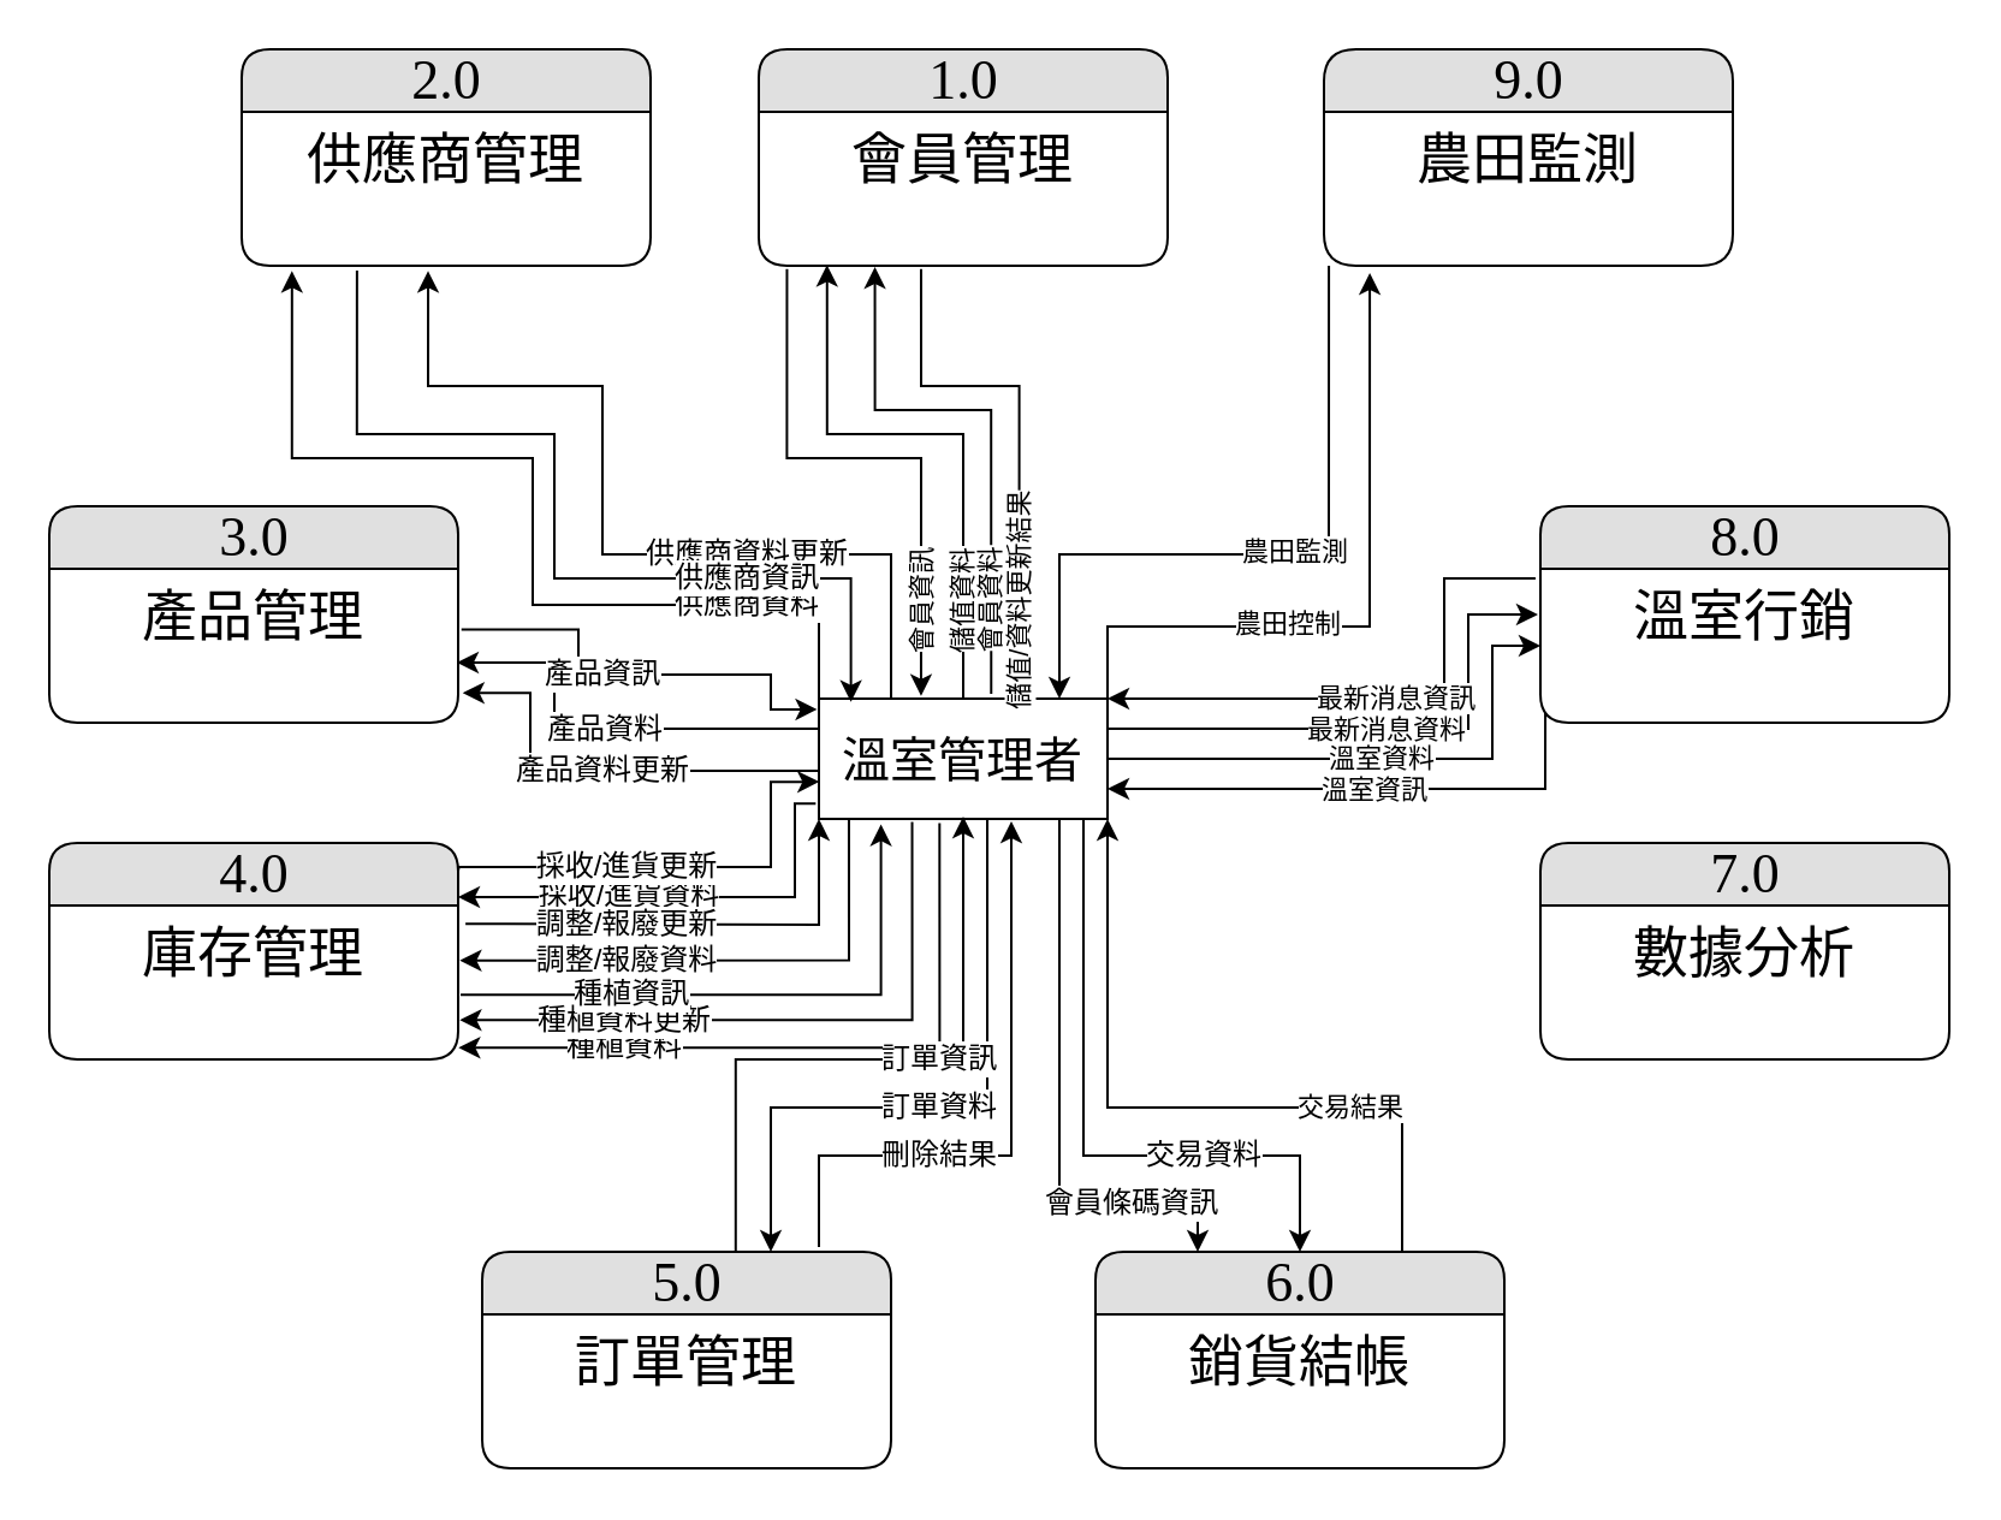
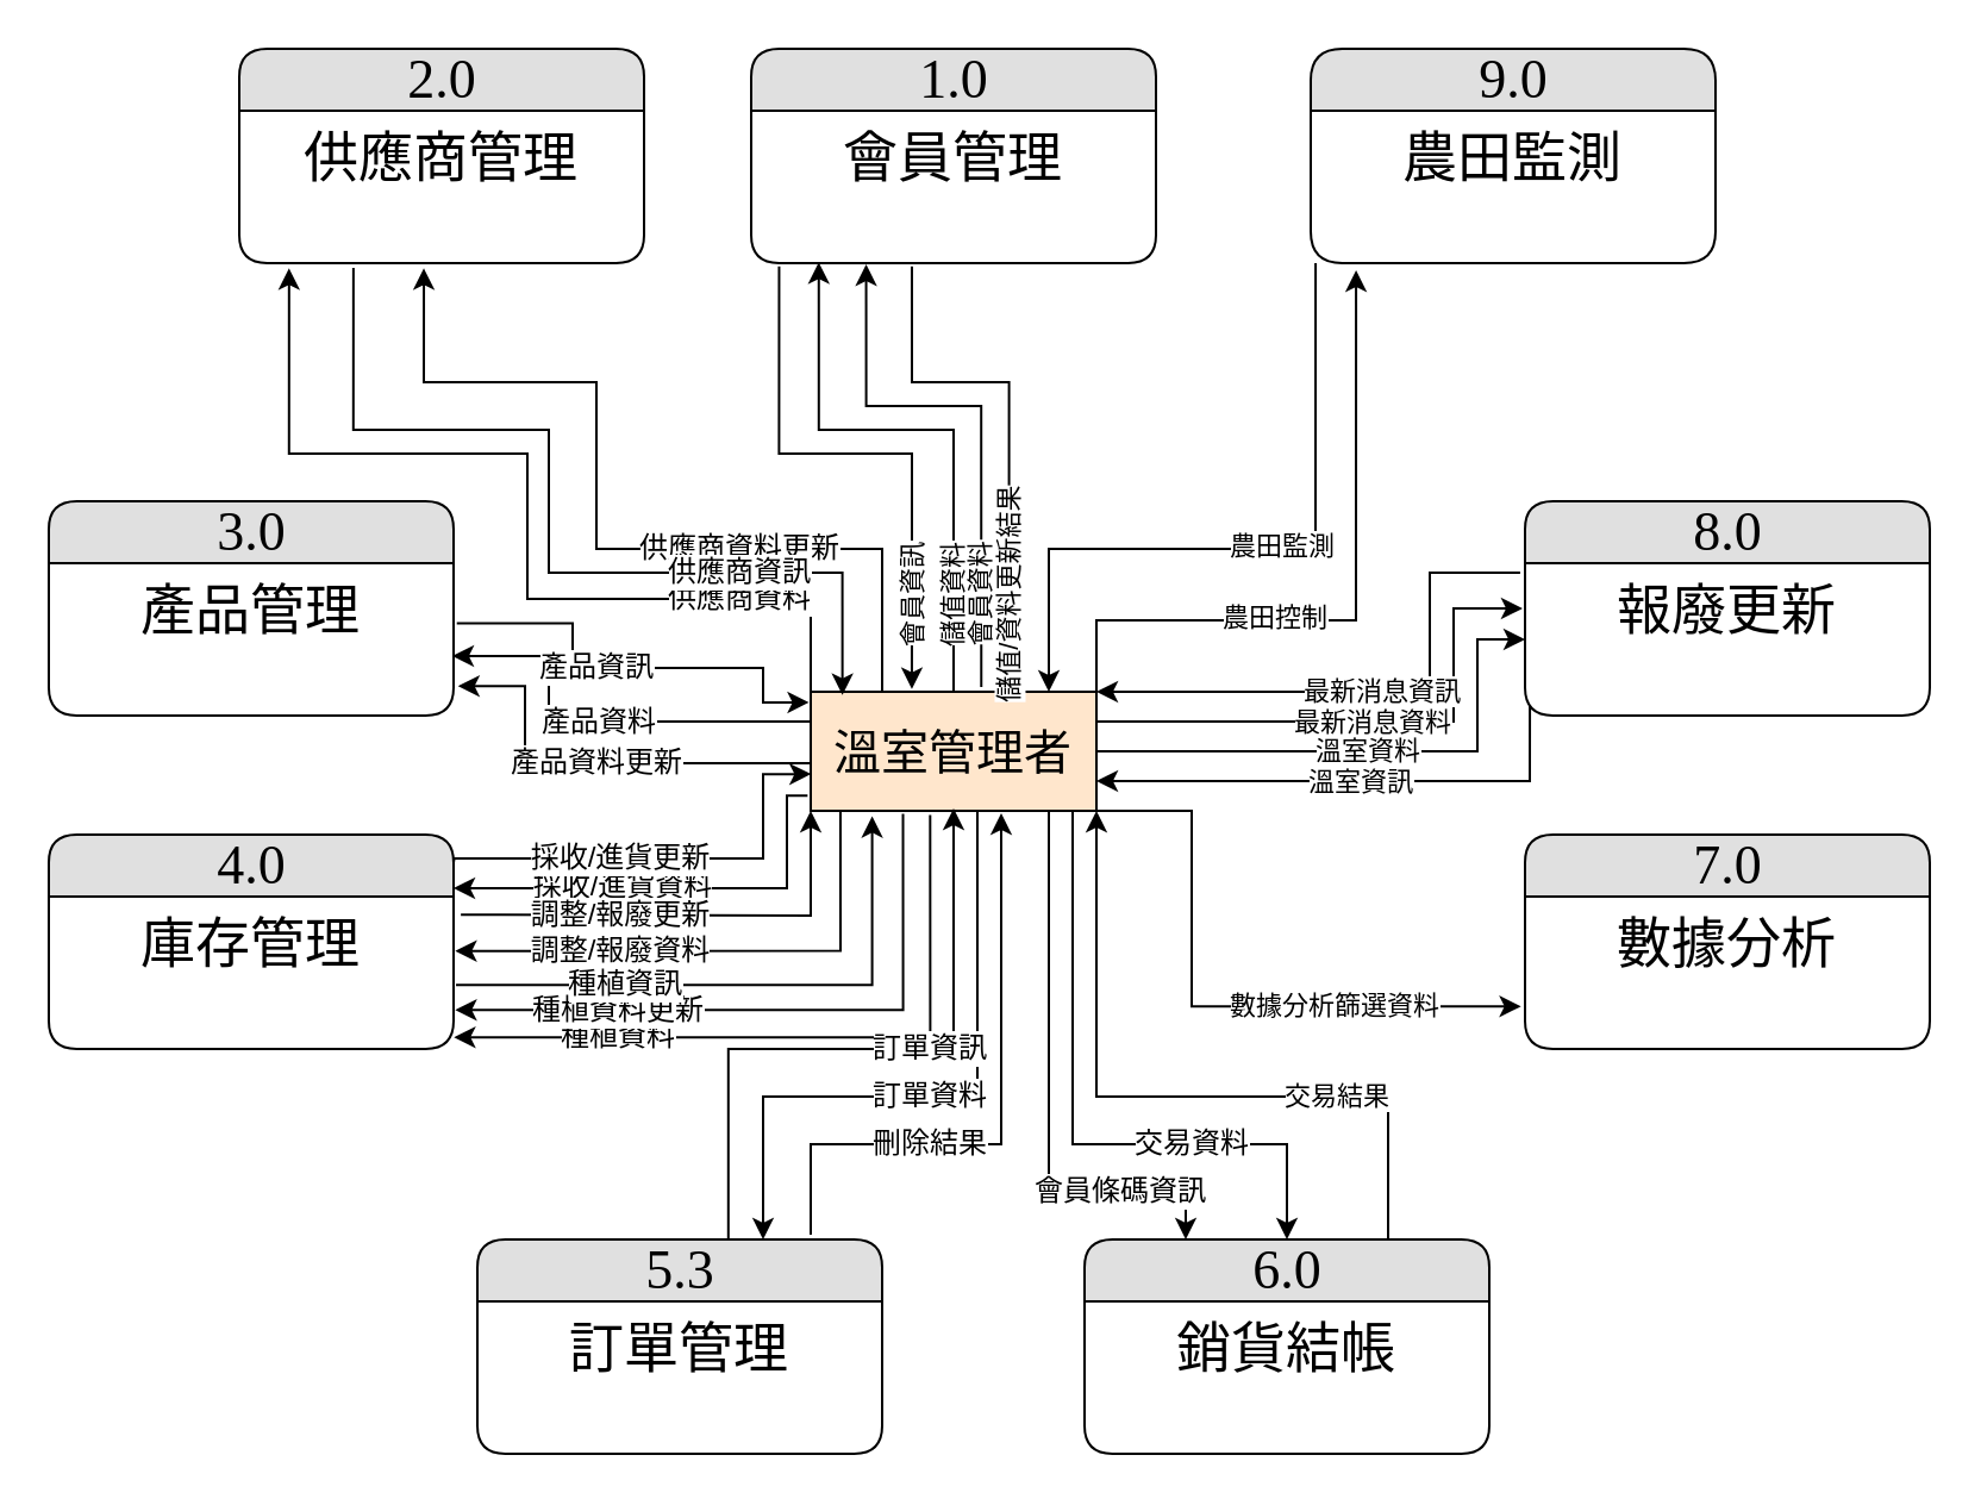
- <mxCell id="44" value="溫室行銷" style="text;html=1;strokeColor=none;fillColor=none;spacingLeft=4;spacingRight=4;whiteSpace=wrap;overflow=hidden;rotatable=0;points=[[0,0.5],[1,0.5]];portConstraint=eastwest;align=center;fontSize=23;" parent="43" vertex="1"><mxGeometry y="26" width="170" height="64" as="geometry" /></mxCell>
+ <mxCell id="44" value="報廢更新" style="text;html=1;strokeColor=none;fillColor=none;spacingLeft=4;spacingRight=4;whiteSpace=wrap;overflow=hidden;rotatable=0;points=[[0,0.5],[1,0.5]];portConstraint=eastwest;align=center;fontSize=23;" parent="43" vertex="1"><mxGeometry y="26" width="170" height="64" as="geometry" /></mxCell>
- <mxCell id="17" value="&lt;font style=&quot;font-size: 20px&quot;&gt;溫室管理者&lt;/font&gt;" style="whiteSpace=wrap;html=1;rounded=0;shadow=0;comic=0;labelBackgroundColor=none;strokeWidth=1;fontFamily=Verdana;fontSize=23;align=center;" parent="1" vertex="1"><mxGeometry x="340" y="290" width="120" height="50" as="geometry" /></mxCell>
+ <mxCell id="17" value="&lt;font style=&quot;font-size: 20px&quot;&gt;溫室管理者&lt;/font&gt;" style="whiteSpace=wrap;html=1;rounded=0;shadow=0;comic=0;labelBackgroundColor=none;strokeWidth=1;fontFamily=Verdana;fontSize=23;align=center;fillColor=#ffe6cc;" parent="1" vertex="1"><mxGeometry x="340" y="290" width="120" height="50" as="geometry" /></mxCell>
+ <mxCell id="28" value="數據分析篩選資料" style="edgeStyle=orthogonalEdgeStyle;rounded=0;orthogonalLoop=1;jettySize=auto;html=1;entryX=-0.01;entryY=0.721;entryDx=0;entryDy=0;exitX=1;exitY=1;exitDx=0;exitDy=0;entryPerimeter=0;" parent="1" source="17" target="42" edge="1"><mxGeometry x="0.399" relative="1" as="geometry"><Array as="points"><mxPoint x="500" y="340" /><mxPoint x="500" y="422" /></Array><mxPoint x="1100" y="528" as="sourcePoint" /><mxPoint as="offset" /></mxGeometry></mxCell>
- <mxCell id="35" value="5.0" style="swimlane;html=1;fontStyle=0;childLayout=stackLayout;horizontal=1;startSize=26;fillColor=#E0E0E0;horizontalStack=0;resizeParent=1;resizeLast=0;collapsible=1;marginBottom=0;swimlaneFillColor=#ffffff;align=center;rounded=1;shadow=0;comic=0;labelBackgroundColor=none;strokeWidth=1;fontFamily=Verdana;fontSize=23;strokeColor=#000000;" parent="1" vertex="1"><mxGeometry x="200" y="520" width="170" height="90" as="geometry" /></mxCell>
+ <mxCell id="35" value="5.3" style="swimlane;html=1;fontStyle=0;childLayout=stackLayout;horizontal=1;startSize=26;fillColor=#E0E0E0;horizontalStack=0;resizeParent=1;resizeLast=0;collapsible=1;marginBottom=0;swimlaneFillColor=#ffffff;align=center;rounded=1;shadow=0;comic=0;labelBackgroundColor=none;strokeWidth=1;fontFamily=Verdana;fontSize=23;strokeColor=#000000;" parent="1" vertex="1"><mxGeometry x="200" y="520" width="170" height="90" as="geometry" /></mxCell>
